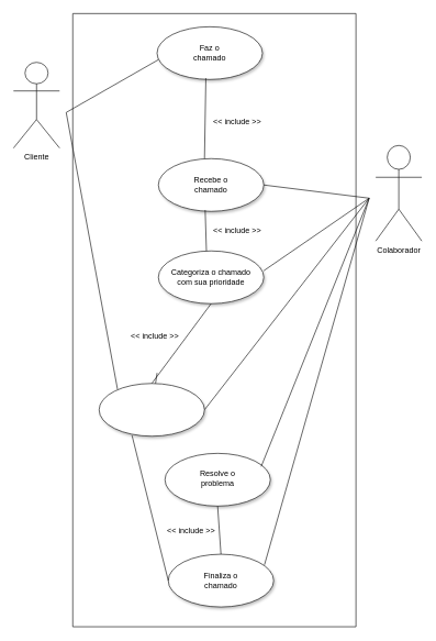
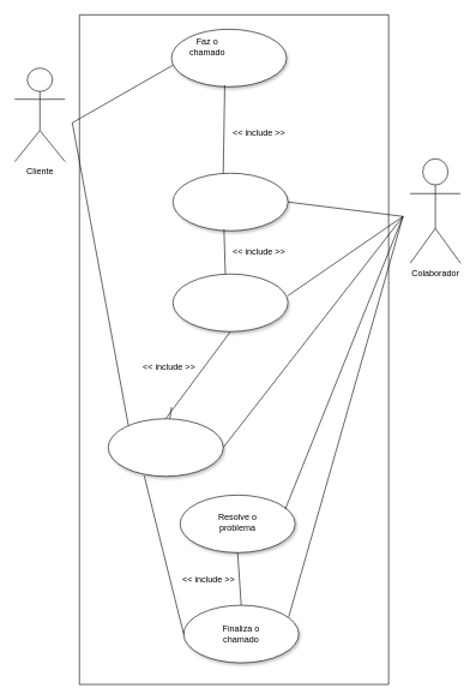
- <mxCell id="4" value="&lt;font style=&quot;vertical-align: inherit;&quot;&gt;&lt;font style=&quot;vertical-align: inherit;&quot;&gt;&lt;font style=&quot;vertical-align: inherit;&quot;&gt;&lt;font style=&quot;vertical-align: inherit;&quot;&gt;&lt;font style=&quot;vertical-align: inherit;&quot;&gt;&lt;font style=&quot;vertical-align: inherit;&quot;&gt;Faz o chamado&lt;/font&gt;&lt;/font&gt;&lt;/font&gt;&lt;/font&gt;&lt;/font&gt;&lt;/font&gt;" style="text;html=1;align=center;verticalAlign=middle;whiteSpace=wrap;rounded=0;" vertex="1" parent="1"><mxGeometry x="288" y="64" width="60" height="30" as="geometry" /></mxCell>
+ <mxCell id="4" value="&lt;font style=&quot;vertical-align: inherit;&quot;&gt;&lt;font style=&quot;vertical-align: inherit;&quot;&gt;&lt;font style=&quot;vertical-align: inherit;&quot;&gt;&lt;font style=&quot;vertical-align: inherit;&quot;&gt;&lt;font style=&quot;vertical-align: inherit;&quot;&gt;&lt;font style=&quot;vertical-align: inherit;&quot;&gt;Faz o chamado&lt;/font&gt;&lt;/font&gt;&lt;/font&gt;&lt;/font&gt;&lt;/font&gt;&lt;/font&gt;" style="text;html=1;align=center;verticalAlign=middle;whiteSpace=wrap;rounded=0;" vertex="1" parent="1"><mxGeometry x="258" y="49" width="60" height="30" as="geometry" /></mxCell>
- <mxCell id="6" value="&lt;font style=&quot;vertical-align: inherit;&quot;&gt;&lt;font style=&quot;vertical-align: inherit;&quot;&gt;Recebe o chamado&lt;/font&gt;&lt;/font&gt;" style="text;html=1;align=center;verticalAlign=middle;whiteSpace=wrap;rounded=0;" vertex="1" parent="1"><mxGeometry x="290" y="265" width="60" height="30" as="geometry" /></mxCell>
- <mxCell id="8" value="&lt;font style=&quot;vertical-align: inherit;&quot;&gt;&lt;font style=&quot;vertical-align: inherit;&quot;&gt;&lt;font style=&quot;vertical-align: inherit;&quot;&gt;&lt;font style=&quot;vertical-align: inherit;&quot;&gt;Categoriza o chamado com sua prioridade&lt;/font&gt;&lt;/font&gt;&lt;/font&gt;&lt;/font&gt;" style="text;html=1;align=center;verticalAlign=middle;whiteSpace=wrap;rounded=0;" vertex="1" parent="1"><mxGeometry x="255" y="405" width="130" height="30" as="geometry" /></mxCell>
